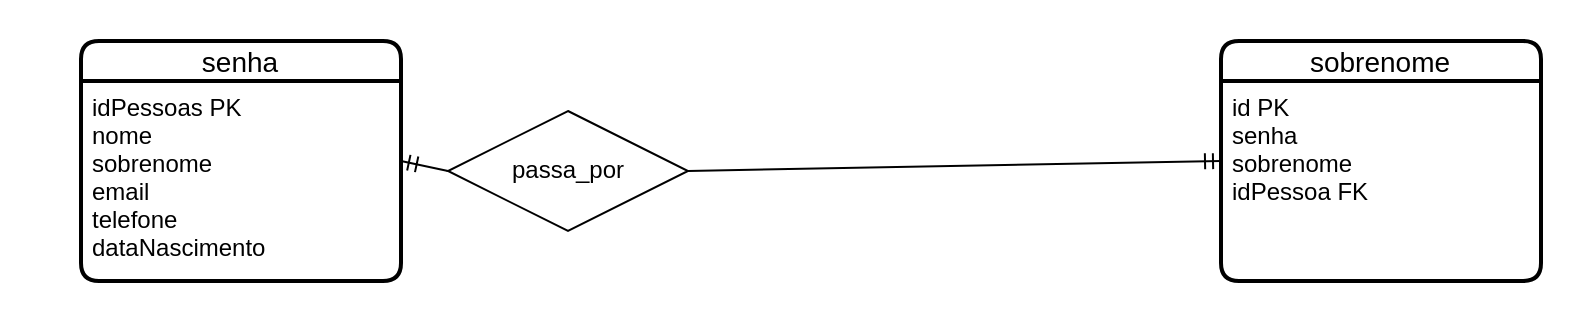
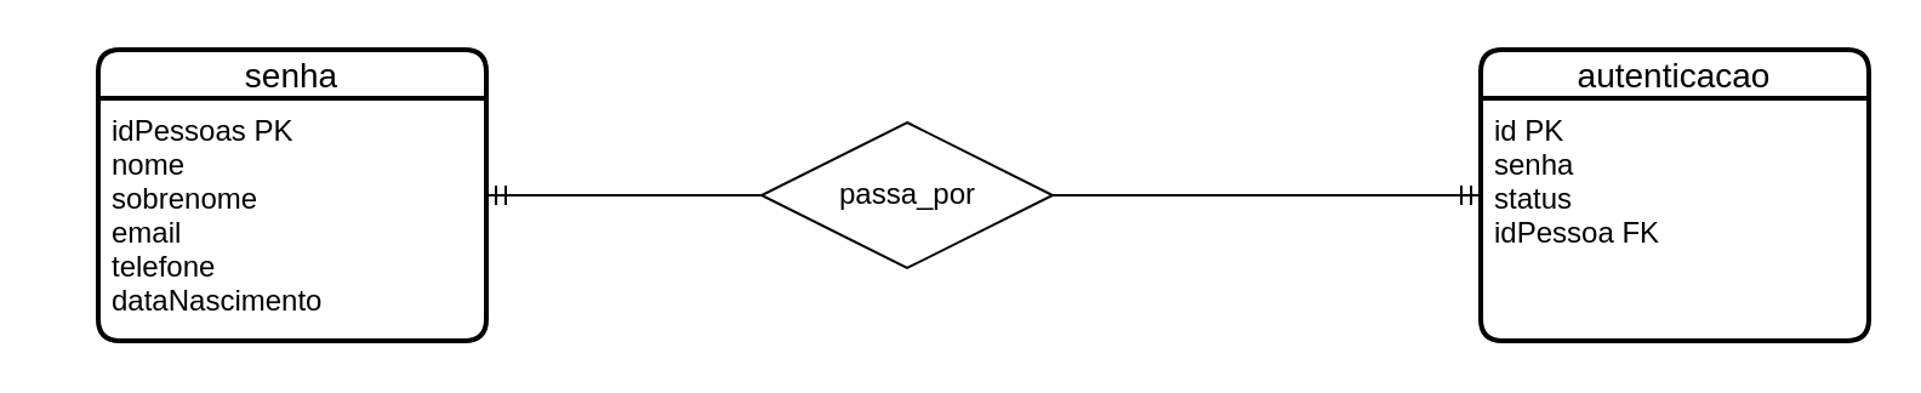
- <mxCell id="8" value="sobrenome" style="swimlane;childLayout=stackLayout;horizontal=1;startSize=20;horizontalStack=0;rounded=1;fontSize=14;fontStyle=0;strokeWidth=2;resizeParent=0;resizeLast=1;shadow=0;dashed=0;align=center;" vertex="1" parent="1"><mxGeometry x="610" y="20" width="160" height="120" as="geometry"><mxRectangle x="330" y="230" width="70" height="20" as="alternateBounds" /></mxGeometry></mxCell>
+ <mxCell id="8" value="autenticacao" style="swimlane;childLayout=stackLayout;horizontal=1;startSize=20;horizontalStack=0;rounded=1;fontSize=14;fontStyle=0;strokeWidth=2;resizeParent=0;resizeLast=1;shadow=0;dashed=0;align=center;" vertex="1" parent="1"><mxGeometry x="610" y="20" width="160" height="120" as="geometry"><mxRectangle x="330" y="230" width="70" height="20" as="alternateBounds" /></mxGeometry></mxCell>
- <mxCell id="9" value="id PK&#10;senha&#10;sobrenome&#10;idPessoa FK" style="align=left;strokeColor=none;fillColor=none;spacingLeft=4;fontSize=12;verticalAlign=top;resizable=0;rotatable=0;part=1;" vertex="1" parent="8"><mxGeometry y="20" width="160" height="100" as="geometry" /></mxCell>
+ <mxCell id="9" value="id PK&#10;senha&#10;status&#10;idPessoa FK" style="align=left;strokeColor=none;fillColor=none;spacingLeft=4;fontSize=12;verticalAlign=top;resizable=0;rotatable=0;part=1;" vertex="1" parent="8"><mxGeometry y="20" width="160" height="100" as="geometry" /></mxCell>
- <mxCell id="2" value="passa_por" style="shape=rhombus;perimeter=rhombusPerimeter;whiteSpace=wrap;html=1;align=center;" parent="1" vertex="1"><mxGeometry x="223.5" y="55" width="120" height="60" as="geometry" /></mxCell>
+ <mxCell id="2" value="passa_por" style="shape=rhombus;perimeter=rhombusPerimeter;whiteSpace=wrap;html=1;align=center;" parent="1" vertex="1"><mxGeometry x="313.5" y="50" width="120" height="60" as="geometry" /></mxCell>
